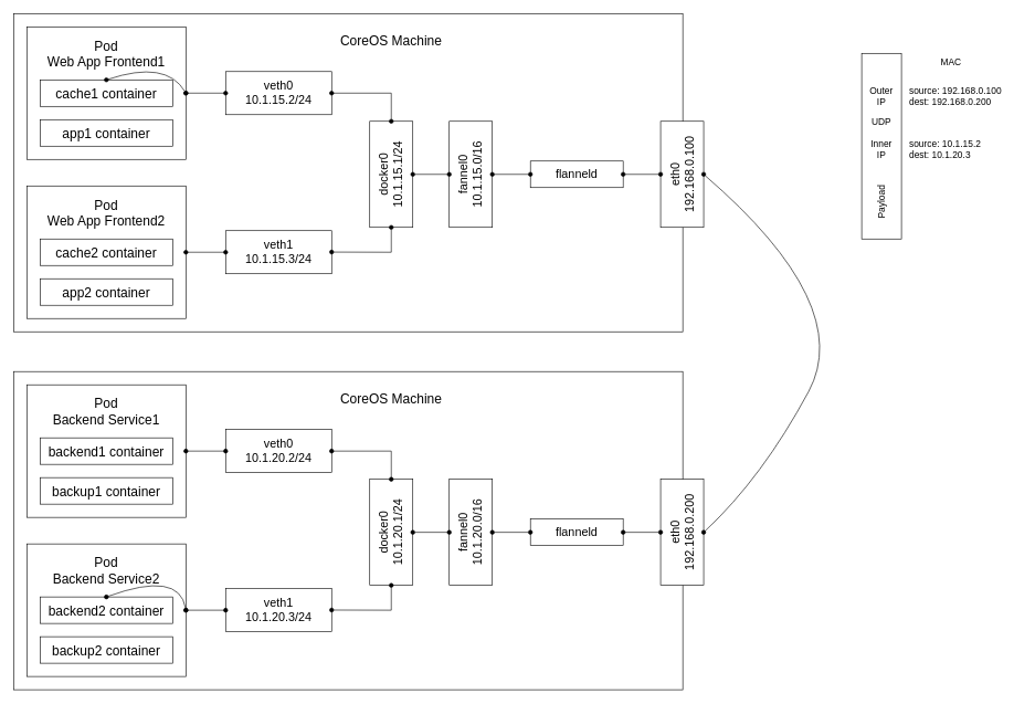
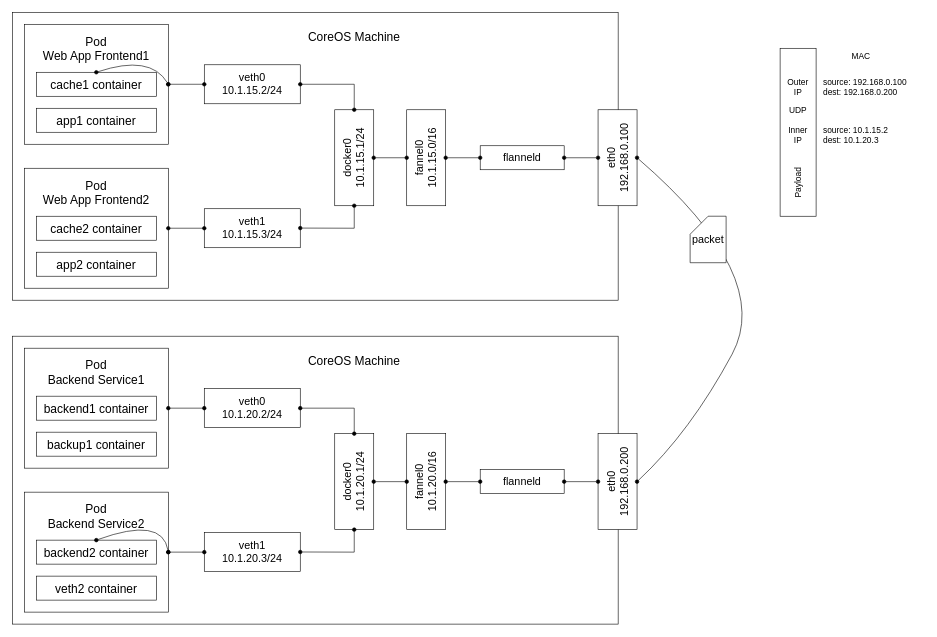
+ <mxCell id="60" value="packet" style="shape=card;whiteSpace=wrap;html=1;fontSize=18;" vertex="1" parent="4"><mxGeometry x="1130" y="340" width="60" height="77.5" as="geometry" /></mxCell>
- <mxCell id="46" value="backup2 container" style="rounded=0;whiteSpace=wrap;html=1;fontSize=20;" vertex="1" parent="43"><mxGeometry x="20" y="140" width="200" height="40" as="geometry" /></mxCell>
+ <mxCell id="46" value="veth2 container" style="rounded=0;whiteSpace=wrap;html=1;fontSize=20;" vertex="1" parent="43"><mxGeometry x="20" y="140" width="200" height="40" as="geometry" /></mxCell>
